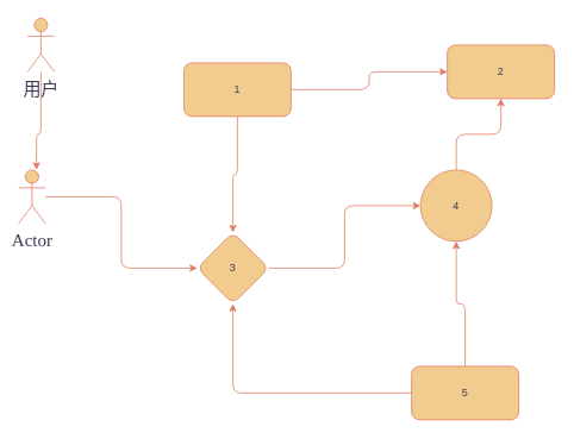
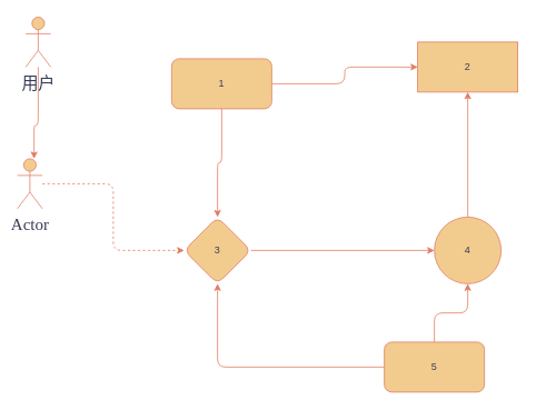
- <mxCell id="5" value="2" style="rounded=1;whiteSpace=wrap;html=1;direction=east;flipH=1;flipV=1;movable=1;resizable=1;rotatable=1;deletable=1;editable=1;locked=0;connectable=1;labelBackgroundColor=none;fillColor=#F2CC8F;strokeColor=#E07A5F;fontColor=#393C56;" vertex="1" parent="1"><mxGeometry x="500" y="50" width="120" height="60" as="geometry" /></mxCell>
+ <mxCell id="5" value="2" style="whiteSpace=wrap;html=1;direction=east;flipH=1;flipV=1;movable=1;resizable=1;rotatable=1;deletable=1;editable=1;locked=0;connectable=1;labelBackgroundColor=none;fillColor=#F2CC8F;strokeColor=#E07A5F;fontColor=#393C56;rounded=0;" vertex="1" parent="1"><mxGeometry x="500" y="50" width="120" height="60" as="geometry" /></mxCell>
- <mxCell id="9" value="4" style="ellipse;whiteSpace=wrap;html=1;direction=east;flipH=1;flipV=1;movable=1;resizable=1;rotatable=1;deletable=1;editable=1;locked=0;connectable=1;rounded=1;labelBackgroundColor=none;fillColor=#F2CC8F;strokeColor=#E07A5F;fontColor=#393C56;" vertex="1" parent="1"><mxGeometry x="470" y="190" width="80" height="80" as="geometry" /></mxCell>
+ <mxCell id="9" value="4" style="ellipse;whiteSpace=wrap;html=1;direction=east;flipH=1;flipV=1;movable=1;resizable=1;rotatable=1;deletable=1;editable=1;locked=0;connectable=1;rounded=1;labelBackgroundColor=none;fillColor=#F2CC8F;strokeColor=#E07A5F;fontColor=#393C56;" vertex="1" parent="1"><mxGeometry x="520" y="260" width="80" height="80" as="geometry" /></mxCell>
- <mxCell id="12" style="edgeStyle=orthogonalEdgeStyle;hachureGap=4;orthogonalLoop=1;jettySize=auto;html=1;entryX=0;entryY=0.5;entryDx=0;entryDy=0;fontFamily=Architects Daughter;fontSource=https%3A%2F%2Ffonts.googleapis.com%2Fcss%3Ffamily%3DArchitects%2BDaughter;fontSize=16;rounded=1;labelBackgroundColor=none;strokeColor=#E07A5F;fontColor=default;" edge="1" parent="1" source="13" target="7"><mxGeometry relative="1" as="geometry" /></mxCell>
+ <mxCell id="12" style="edgeStyle=orthogonalEdgeStyle;hachureGap=4;orthogonalLoop=1;jettySize=auto;html=1;entryX=0;entryY=0.5;entryDx=0;entryDy=0;fontFamily=Architects Daughter;fontSource=https%3A%2F%2Ffonts.googleapis.com%2Fcss%3Ffamily%3DArchitects%2BDaughter;fontSize=16;rounded=1;labelBackgroundColor=none;strokeColor=#E07A5F;fontColor=default;dashed=1;" edge="1" parent="1" source="13" target="7"><mxGeometry relative="1" as="geometry" /></mxCell>
